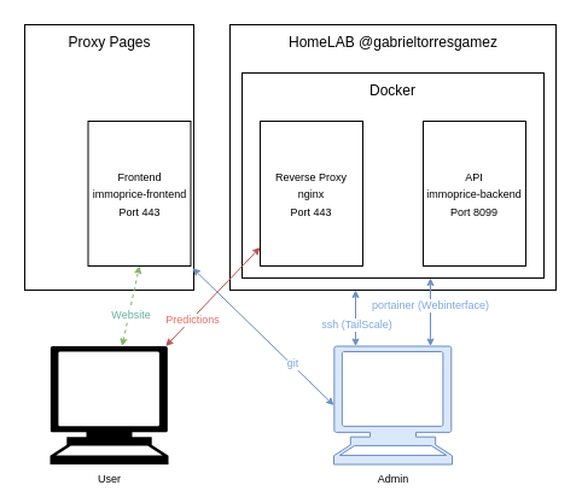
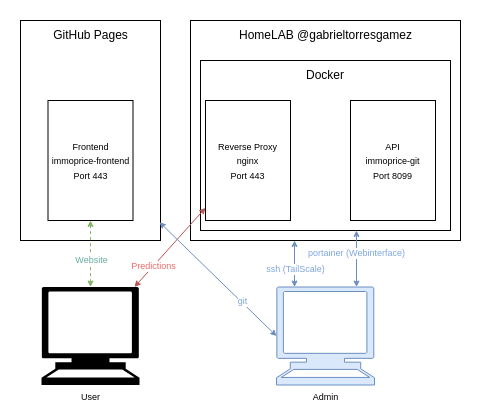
- <mxCell id="9" value="Proxy Pages" style="text;html=1;strokeColor=none;fillColor=none;align=center;verticalAlign=middle;whiteSpace=wrap;rounded=0;" vertex="1" parent="1"><mxGeometry x="37.5" y="20" width="105" height="30" as="geometry" /></mxCell>
+ <mxCell id="9" value="GitHub Pages" style="text;html=1;strokeColor=none;fillColor=none;align=center;verticalAlign=middle;whiteSpace=wrap;rounded=0;" vertex="1" parent="1"><mxGeometry x="37.5" y="20" width="105" height="30" as="geometry" /></mxCell>
- <mxCell id="10" value="&lt;font style=&quot;font-size: 9px;&quot;&gt;Frontend&lt;br&gt;immoprice-frontend&lt;br&gt;Port 443&lt;br&gt;&lt;/font&gt;" style="rounded=0;whiteSpace=wrap;html=1;fillColor=none;" vertex="1" parent="1"><mxGeometry x="72.5" y="100" width="85" height="120" as="geometry" /></mxCell>
+ <mxCell id="10" value="&lt;font style=&quot;font-size: 9px;&quot;&gt;Frontend&lt;br&gt;immoprice-frontend&lt;br&gt;Port 443&lt;br&gt;&lt;/font&gt;" style="rounded=0;whiteSpace=wrap;html=1;fillColor=none;" vertex="1" parent="1"><mxGeometry x="47.5" y="100" width="85" height="120" as="geometry" /></mxCell>
- <mxCell id="5" value="&lt;font style=&quot;font-size: 9px;&quot;&gt;Reverse Proxy&lt;br&gt;nginx&lt;br&gt;Port 443&lt;/font&gt;" style="rounded=0;whiteSpace=wrap;html=1;fillColor=none;" vertex="1" parent="1"><mxGeometry x="215" y="100" width="85" height="120" as="geometry" /></mxCell>
+ <mxCell id="5" value="&lt;font style=&quot;font-size: 9px;&quot;&gt;Reverse Proxy&lt;br&gt;nginx&lt;br&gt;Port 443&lt;/font&gt;" style="rounded=0;whiteSpace=wrap;html=1;fillColor=none;" vertex="1" parent="1"><mxGeometry x="205" y="100" width="85" height="120" as="geometry" /></mxCell>
- <mxCell id="4" value="&lt;font style=&quot;font-size: 9px;&quot;&gt;API&lt;br&gt;immoprice-backend&lt;br&gt;Port 8099&lt;br&gt;&lt;/font&gt;" style="rounded=0;whiteSpace=wrap;html=1;fillColor=none;" vertex="1" parent="1"><mxGeometry x="350" y="100" width="85" height="120" as="geometry" /></mxCell>
+ <mxCell id="4" value="&lt;font style=&quot;font-size: 9px;&quot;&gt;API&lt;br&gt;immoprice-git&lt;br&gt;Port 8099&lt;br&gt;&lt;/font&gt;" style="rounded=0;whiteSpace=wrap;html=1;fillColor=none;" vertex="1" parent="1"><mxGeometry x="350" y="100" width="85" height="120" as="geometry" /></mxCell>
